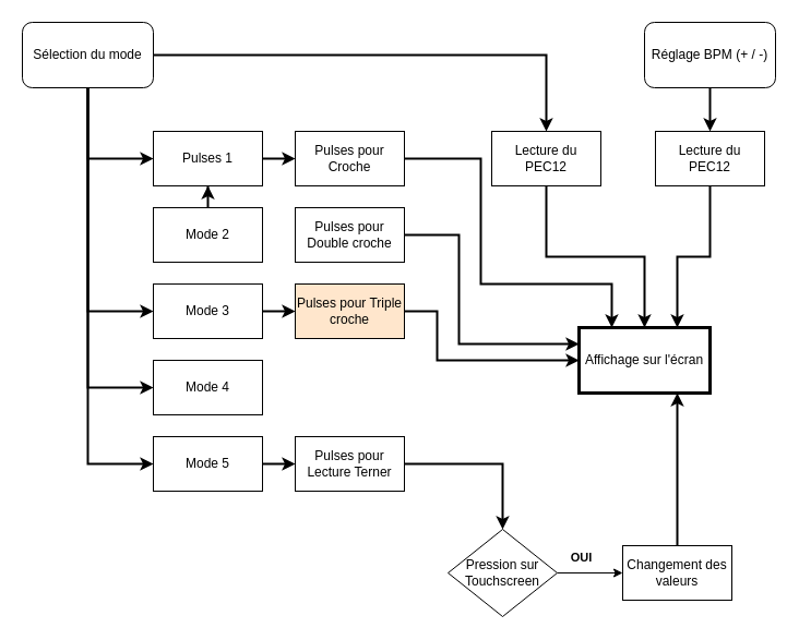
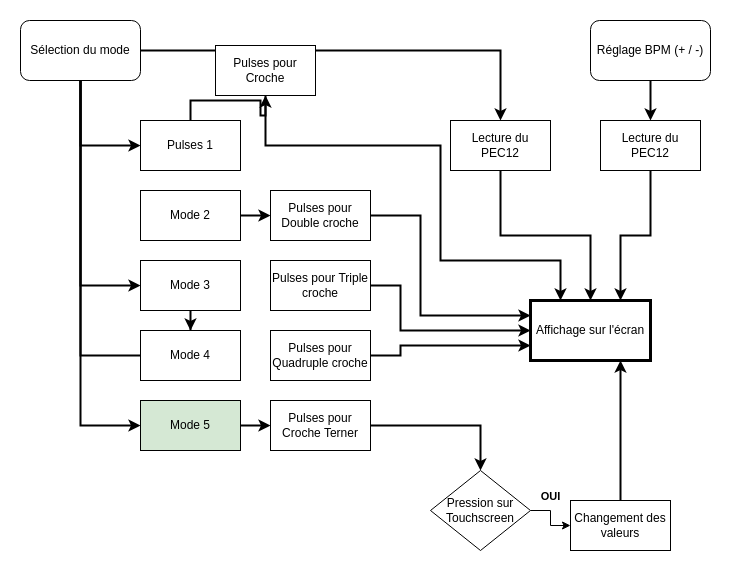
- <mxCell id="20" value="Pulses pour Croche" style="rounded=0;whiteSpace=wrap;html=1;" vertex="1" parent="1"><mxGeometry x="270" y="120" width="100" height="50" as="geometry" /></mxCell>
+ <mxCell id="20" value="Pulses pour Croche" style="rounded=0;whiteSpace=wrap;html=1;" vertex="1" parent="1"><mxGeometry x="215" y="45" width="100" height="50" as="geometry" /></mxCell>
- <mxCell id="10" value="" style="edgeStyle=orthogonalEdgeStyle;rounded=0;orthogonalLoop=1;jettySize=auto;html=1;strokeWidth=2;" edge="1" parent="1" source="11" target="9"><mxGeometry relative="1" as="geometry" /></mxCell>
+ <mxCell id="10" value="" style="edgeStyle=orthogonalEdgeStyle;rounded=0;orthogonalLoop=1;jettySize=auto;html=1;strokeWidth=2;" edge="1" parent="1" source="11" target="22"><mxGeometry relative="1" as="geometry" /></mxCell>
- <mxCell id="12" value="" style="edgeStyle=orthogonalEdgeStyle;rounded=0;orthogonalLoop=1;jettySize=auto;html=1;strokeWidth=2;" edge="1" parent="1" source="13" target="24"><mxGeometry relative="1" as="geometry" /></mxCell>
+ <mxCell id="12" value="" style="edgeStyle=orthogonalEdgeStyle;rounded=0;orthogonalLoop=1;jettySize=auto;html=1;strokeWidth=2;" edge="1" parent="1" source="13" target="14"><mxGeometry relative="1" as="geometry" /></mxCell>
- <mxCell id="24" value="Pulses pour Triple croche" style="rounded=0;whiteSpace=wrap;html=1;fillColor=#ffe6cc;" vertex="1" parent="1"><mxGeometry x="270" y="260" width="100" height="50" as="geometry" /></mxCell>
+ <mxCell id="24" value="Pulses pour Triple croche" style="rounded=0;whiteSpace=wrap;html=1;" vertex="1" parent="1"><mxGeometry x="270" y="260" width="100" height="50" as="geometry" /></mxCell>
+ <mxCell id="25" style="edgeStyle=orthogonalEdgeStyle;rounded=0;orthogonalLoop=1;jettySize=auto;html=1;entryX=0;entryY=0.75;entryDx=0;entryDy=0;strokeWidth=2;" edge="1" parent="1" source="26" target="33"><mxGeometry relative="1" as="geometry"><Array as="points"><mxPoint x="400" y="355" /><mxPoint x="400" y="345" /></Array></mxGeometry></mxCell>
- <mxCell id="4" style="edgeStyle=orthogonalEdgeStyle;rounded=0;orthogonalLoop=1;jettySize=auto;html=1;entryX=0;entryY=0.5;entryDx=0;entryDy=0;strokeWidth=2;" edge="1" parent="1" source="7" target="14"><mxGeometry relative="1" as="geometry" /></mxCell>
+ <mxCell id="4" style="edgeStyle=orthogonalEdgeStyle;rounded=0;orthogonalLoop=1;jettySize=auto;html=1;entryX=0;entryY=0.5;entryDx=0;entryDy=0;strokeWidth=2;endArrow=none;" edge="1" parent="1" source="7" target="14"><mxGeometry relative="1" as="geometry" /></mxCell>
+ <mxCell id="26" value="Pulses pour Quadruple croche" style="rounded=0;whiteSpace=wrap;html=1;" vertex="1" parent="1"><mxGeometry x="270" y="330" width="100" height="50" as="geometry" /></mxCell>
- <mxCell id="16" value="Mode 5" style="rounded=0;whiteSpace=wrap;html=1;" vertex="1" parent="1"><mxGeometry x="140" y="400" width="100" height="50" as="geometry" /></mxCell>
+ <mxCell id="16" value="Mode 5" style="rounded=0;whiteSpace=wrap;html=1;fillColor=#d5e8d4;" vertex="1" parent="1"><mxGeometry x="140" y="400" width="100" height="50" as="geometry" /></mxCell>
- <mxCell id="28" value="Pulses pour Lecture Terner" style="rounded=0;whiteSpace=wrap;html=1;" vertex="1" parent="1"><mxGeometry x="270" y="400" width="100" height="50" as="geometry" /></mxCell>
+ <mxCell id="28" value="Pulses pour Croche Terner" style="rounded=0;whiteSpace=wrap;html=1;" vertex="1" parent="1"><mxGeometry x="270" y="400" width="100" height="50" as="geometry" /></mxCell>
- <mxCell id="38" value="Pression sur Touchscreen" style="rhombus;whiteSpace=wrap;html=1;" vertex="1" parent="1"><mxGeometry x="410" y="485" width="100" height="80" as="geometry" /></mxCell>
+ <mxCell id="38" value="Pression sur Touchscreen" style="rhombus;whiteSpace=wrap;html=1;" vertex="1" parent="1"><mxGeometry x="430" y="470" width="100" height="80" as="geometry" /></mxCell>
